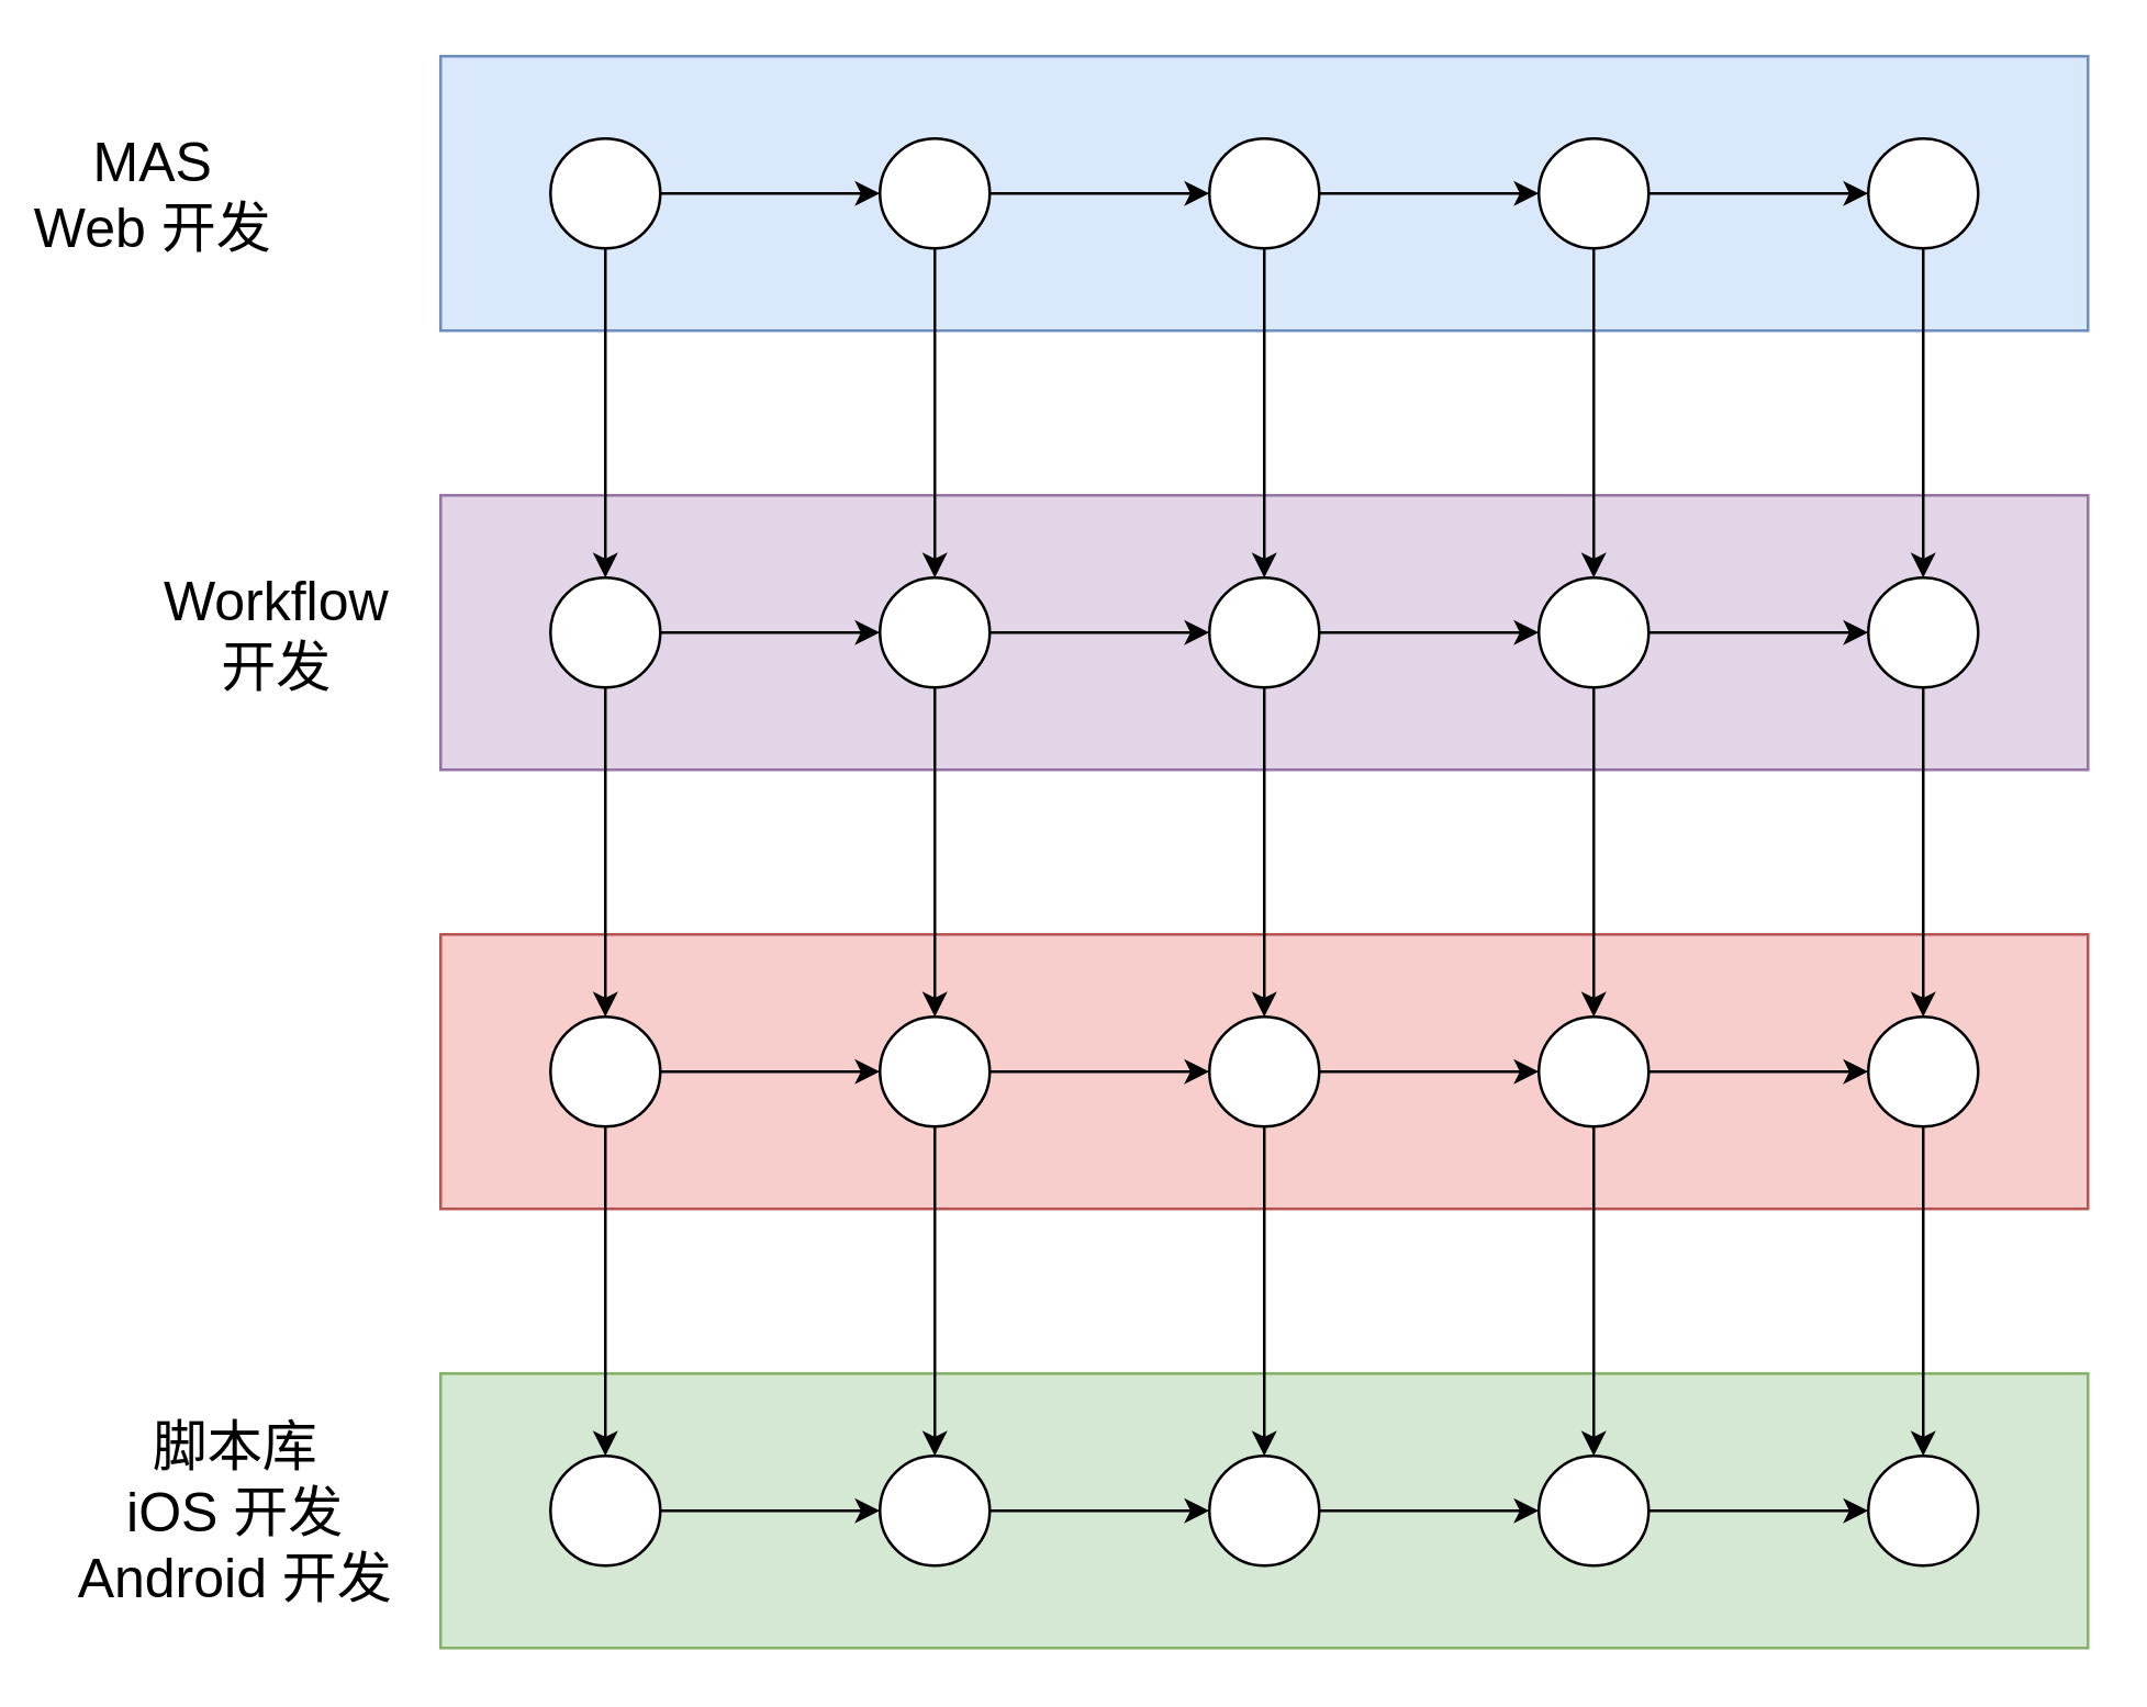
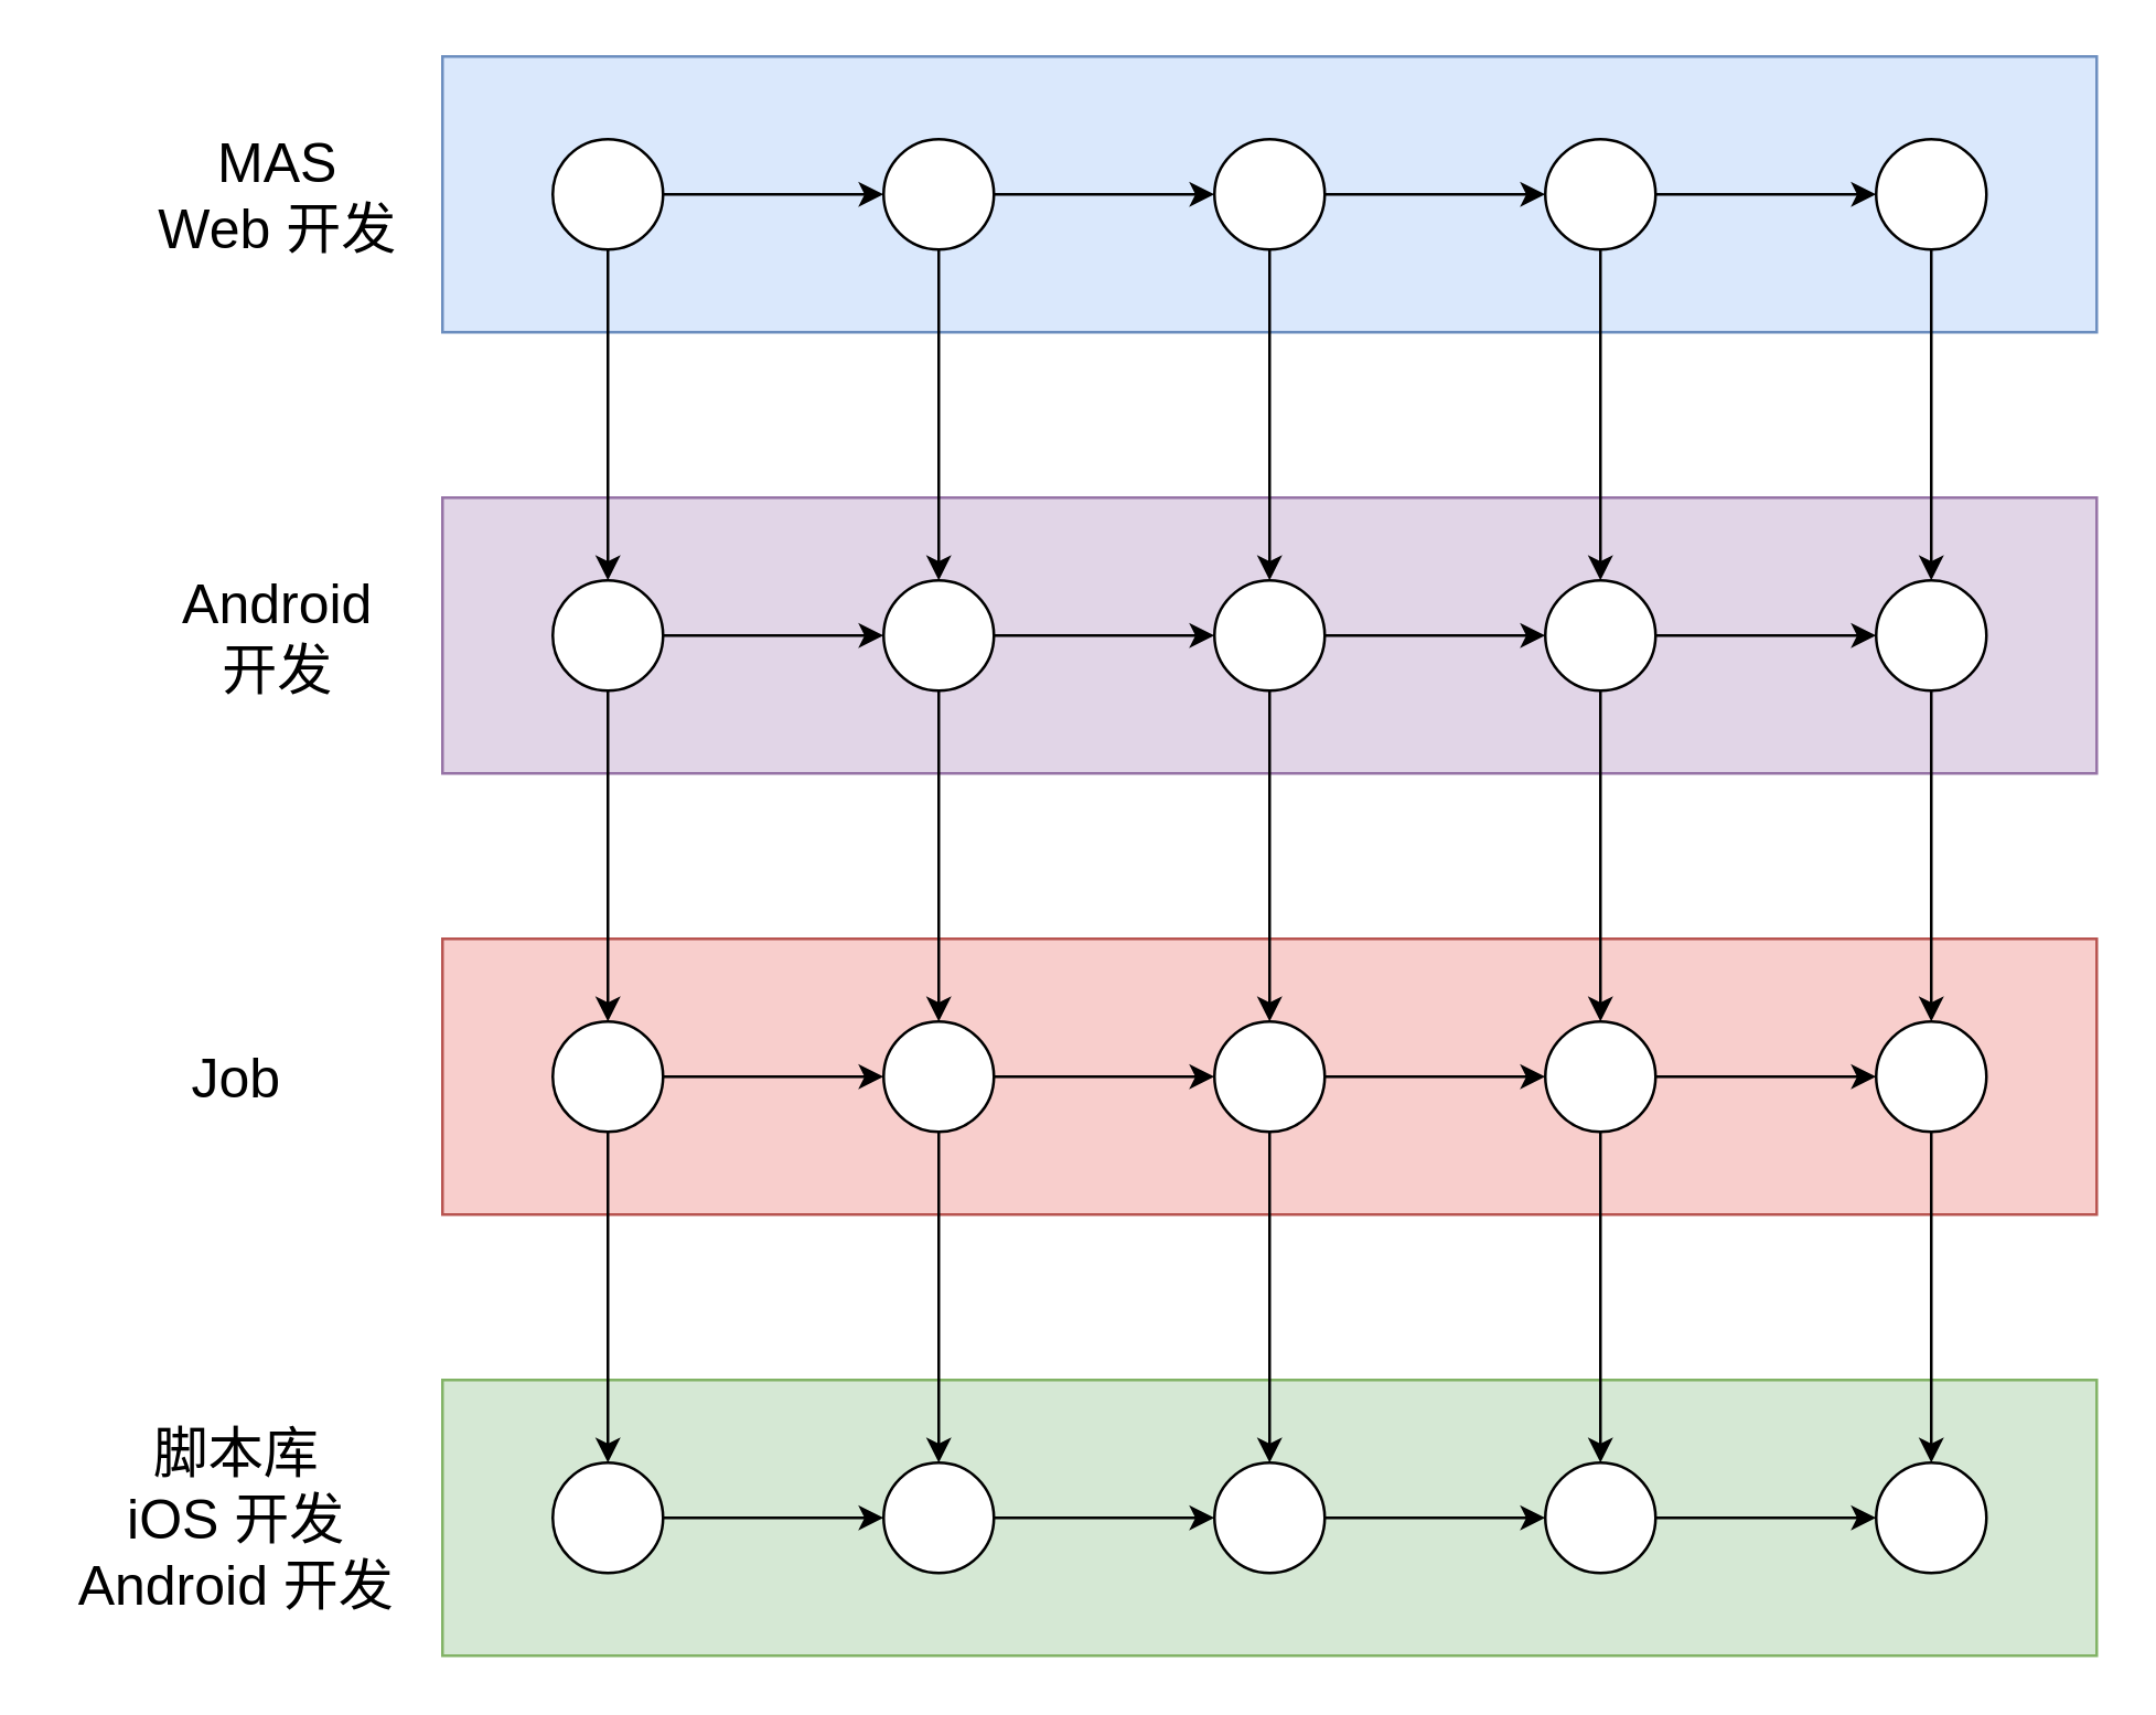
- <mxCell id="34" value="&lt;font style=&quot;font-size: 20px&quot;&gt;MAS&lt;br&gt;Web 开发&lt;br&gt;&lt;/font&gt;" style="text;html=1;align=center;verticalAlign=middle;resizable=0;points=[];autosize=1;strokeColor=none;fillColor=none;" vertex="1" parent="1"><mxGeometry x="5" y="50" width="100" height="40" as="geometry" /></mxCell>
+ <mxCell id="34" value="&lt;font style=&quot;font-size: 20px&quot;&gt;MAS&lt;br&gt;Web 开发&lt;br&gt;&lt;/font&gt;" style="text;html=1;align=center;verticalAlign=middle;resizable=0;points=[];autosize=1;strokeColor=none;fillColor=none;" vertex="1" parent="1"><mxGeometry x="50" y="50" width="100" height="40" as="geometry" /></mxCell>
- <mxCell id="35" value="&lt;font style=&quot;font-size: 20px&quot;&gt;Workflow&lt;br&gt;开发&lt;br&gt;&lt;/font&gt;" style="text;html=1;align=center;verticalAlign=middle;resizable=0;points=[];autosize=1;strokeColor=none;fillColor=none;" vertex="1" parent="1"><mxGeometry x="50" y="210" width="100" height="40" as="geometry" /></mxCell>
+ <mxCell id="35" value="&lt;font style=&quot;font-size: 20px&quot;&gt;Android&lt;br&gt;开发&lt;br&gt;&lt;/font&gt;" style="text;html=1;align=center;verticalAlign=middle;resizable=0;points=[];autosize=1;strokeColor=none;fillColor=none;" vertex="1" parent="1"><mxGeometry x="50" y="210" width="100" height="40" as="geometry" /></mxCell>
+ <mxCell id="50" value="&lt;span style=&quot;font-size: 20px&quot;&gt;Job&lt;br&gt;&lt;/span&gt;" style="text;html=1;align=center;verticalAlign=middle;resizable=0;points=[];autosize=1;strokeColor=none;fillColor=none;" vertex="1" parent="1"><mxGeometry x="60" y="380" width="50" height="20" as="geometry" /></mxCell>
